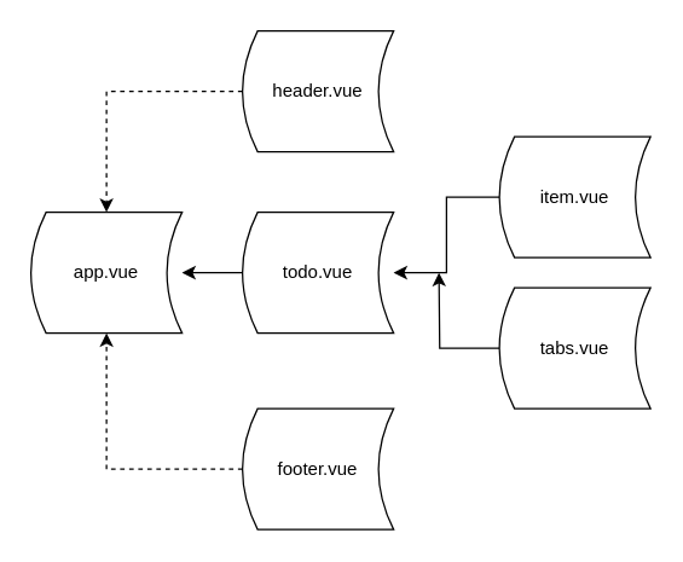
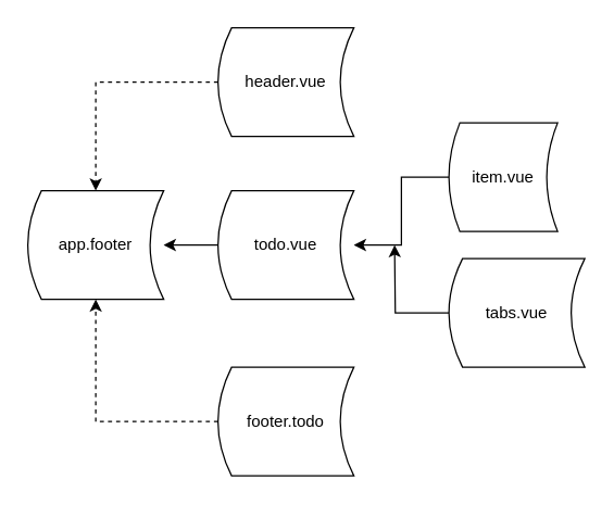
- <mxCell id="10" value="item.vue" style="shape=dataStorage;whiteSpace=wrap;html=1;" vertex="1" parent="1"><mxGeometry x="330" y="90" width="100" height="80" as="geometry" /></mxCell>
+ <mxCell id="10" value="item.vue" style="shape=dataStorage;whiteSpace=wrap;html=1;" vertex="1" parent="1"><mxGeometry x="330" y="90" width="80" height="80" as="geometry" /></mxCell>
- <mxCell id="2" value="app.vue" style="shape=dataStorage;whiteSpace=wrap;html=1;" vertex="1" parent="1"><mxGeometry x="20" y="140" width="100" height="80" as="geometry" /></mxCell>
+ <mxCell id="2" value="app.footer" style="shape=dataStorage;whiteSpace=wrap;html=1;" vertex="1" parent="1"><mxGeometry x="20" y="140" width="100" height="80" as="geometry" /></mxCell>
- <mxCell id="8" value="footer.vue" style="shape=dataStorage;whiteSpace=wrap;html=1;" vertex="1" parent="1"><mxGeometry x="160" y="270" width="100" height="80" as="geometry" /></mxCell>
+ <mxCell id="8" value="footer.todo" style="shape=dataStorage;whiteSpace=wrap;html=1;" vertex="1" parent="1"><mxGeometry x="160" y="270" width="100" height="80" as="geometry" /></mxCell>
